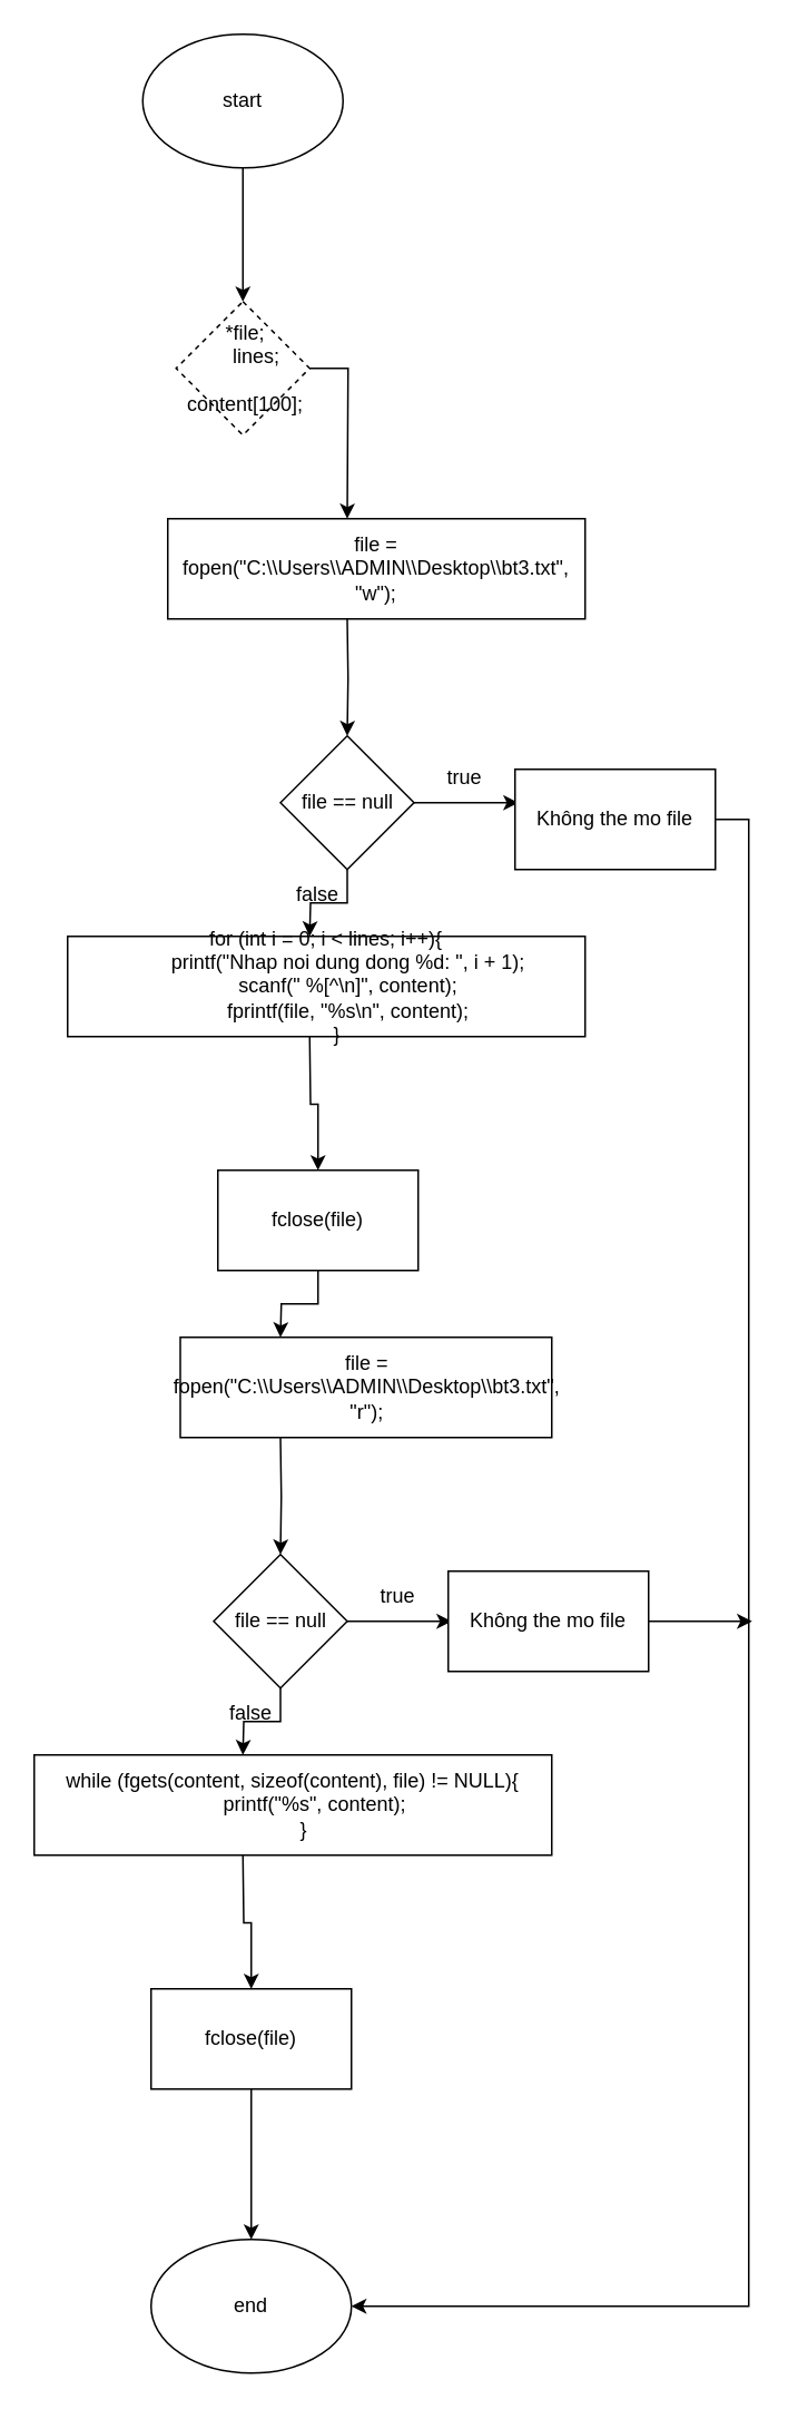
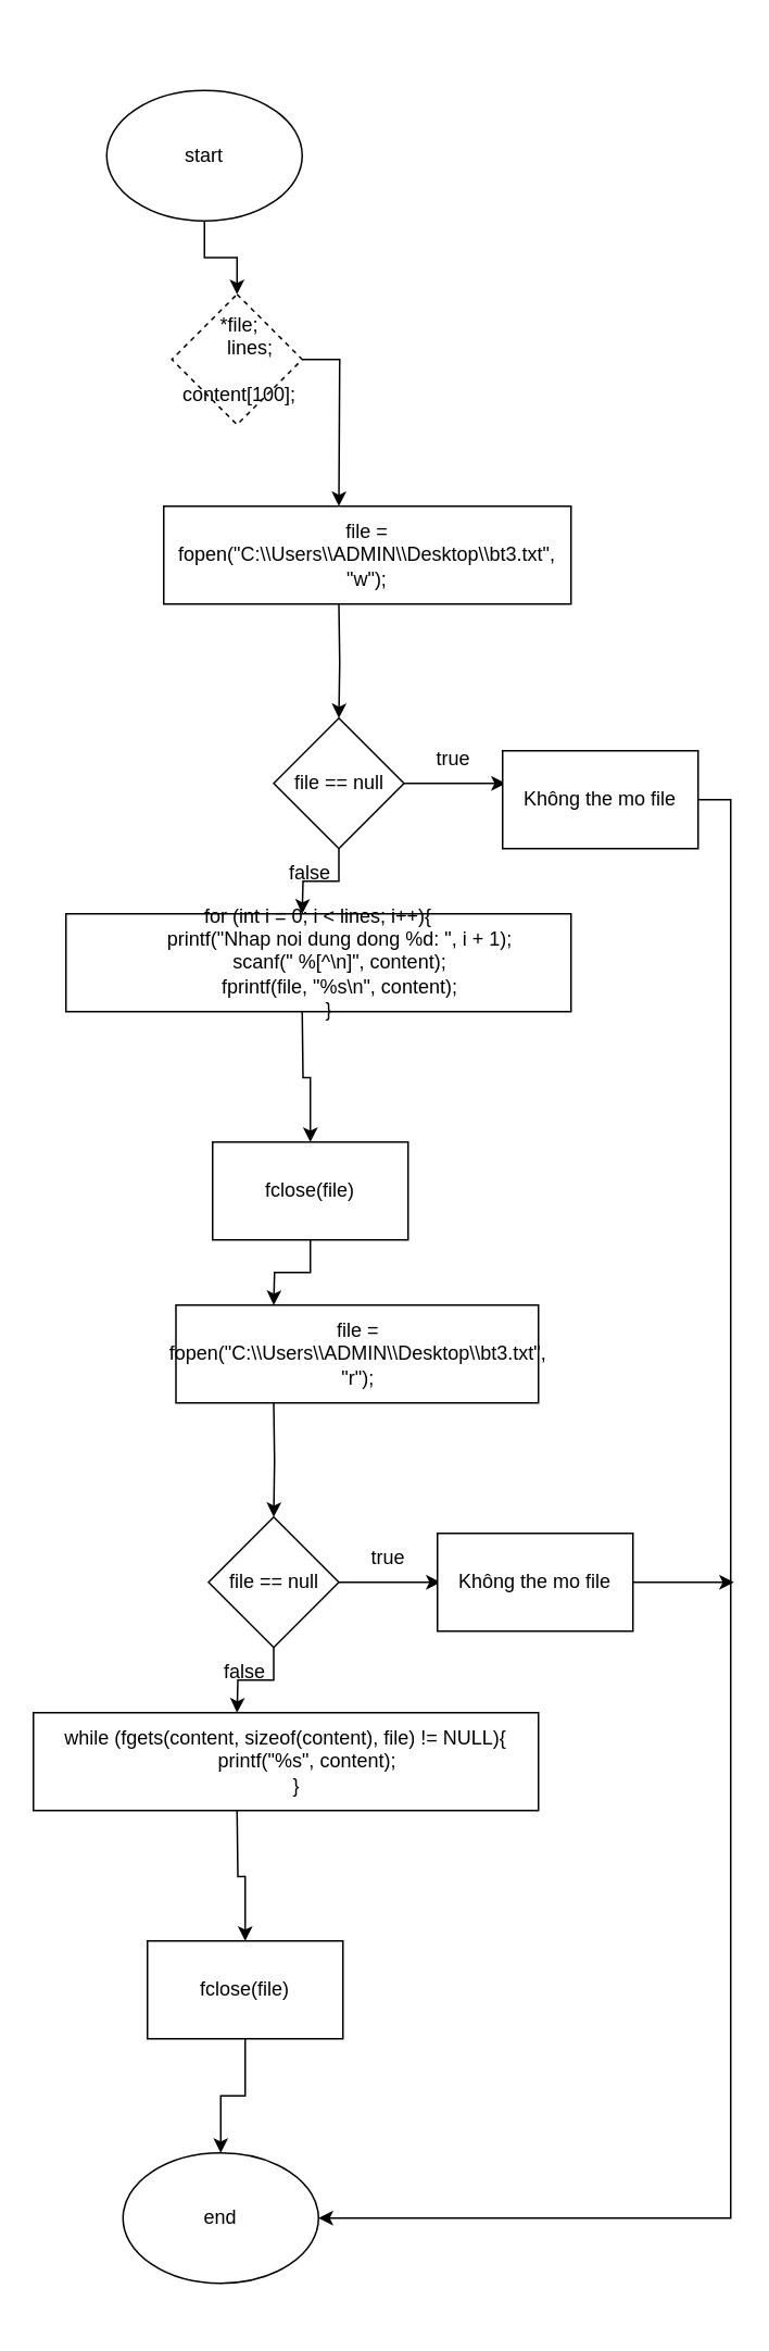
- <mxCell id="3" value="start" style="ellipse;whiteSpace=wrap;html=1;" parent="1" vertex="1"><mxGeometry x="85" y="20" width="120" height="80" as="geometry" /></mxCell>
+ <mxCell id="3" value="start" style="ellipse;whiteSpace=wrap;html=1;" parent="1" vertex="1"><mxGeometry x="65" y="55" width="120" height="80" as="geometry" /></mxCell>
- <mxCell id="27" value="end" style="ellipse;whiteSpace=wrap;html=1;" vertex="1" parent="1"><mxGeometry x="90" y="1340" width="120" height="80" as="geometry" /></mxCell>
+ <mxCell id="27" value="end" style="ellipse;whiteSpace=wrap;html=1;" vertex="1" parent="1"><mxGeometry x="75" y="1320" width="120" height="80" as="geometry" /></mxCell>
